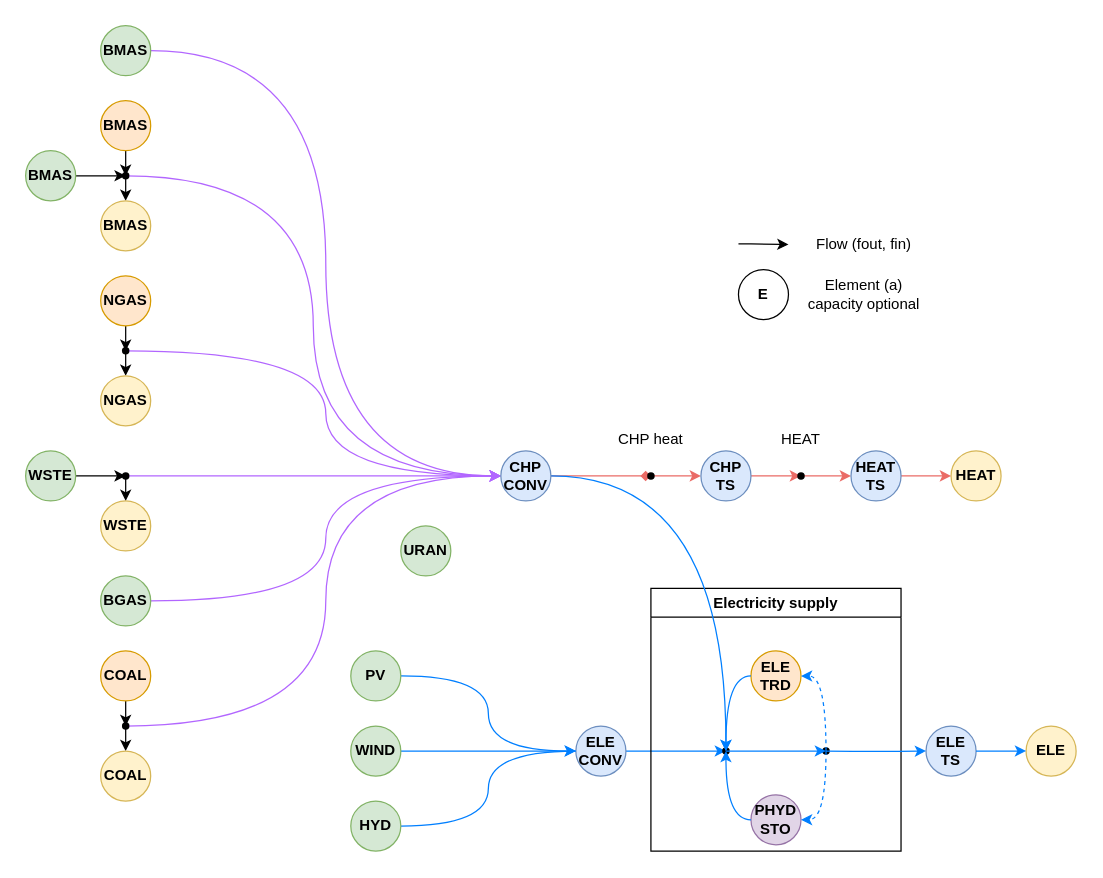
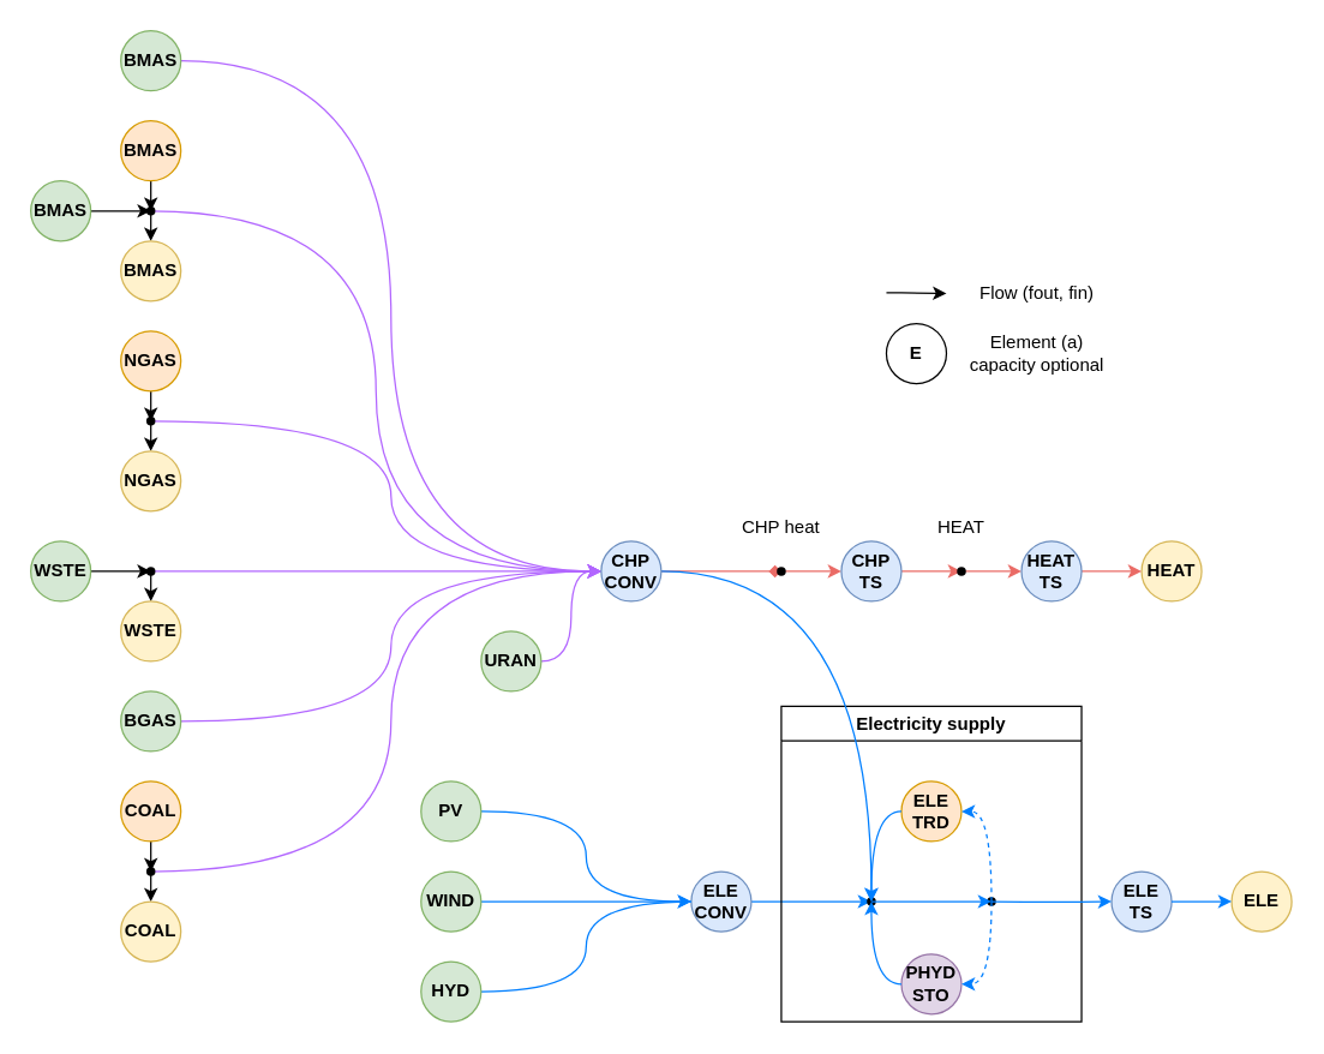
+ <mxCell id="11" value="" style="edgeStyle=orthogonalEdgeStyle;curved=1;rounded=0;orthogonalLoop=1;jettySize=auto;html=1;entryX=0;entryY=0.5;entryDx=0;entryDy=0;strokeColor=#B266FF;" parent="1" source="12" target="45" edge="1"><mxGeometry relative="1" as="geometry"><mxPoint x="320" y="450" as="targetPoint" /></mxGeometry></mxCell>
